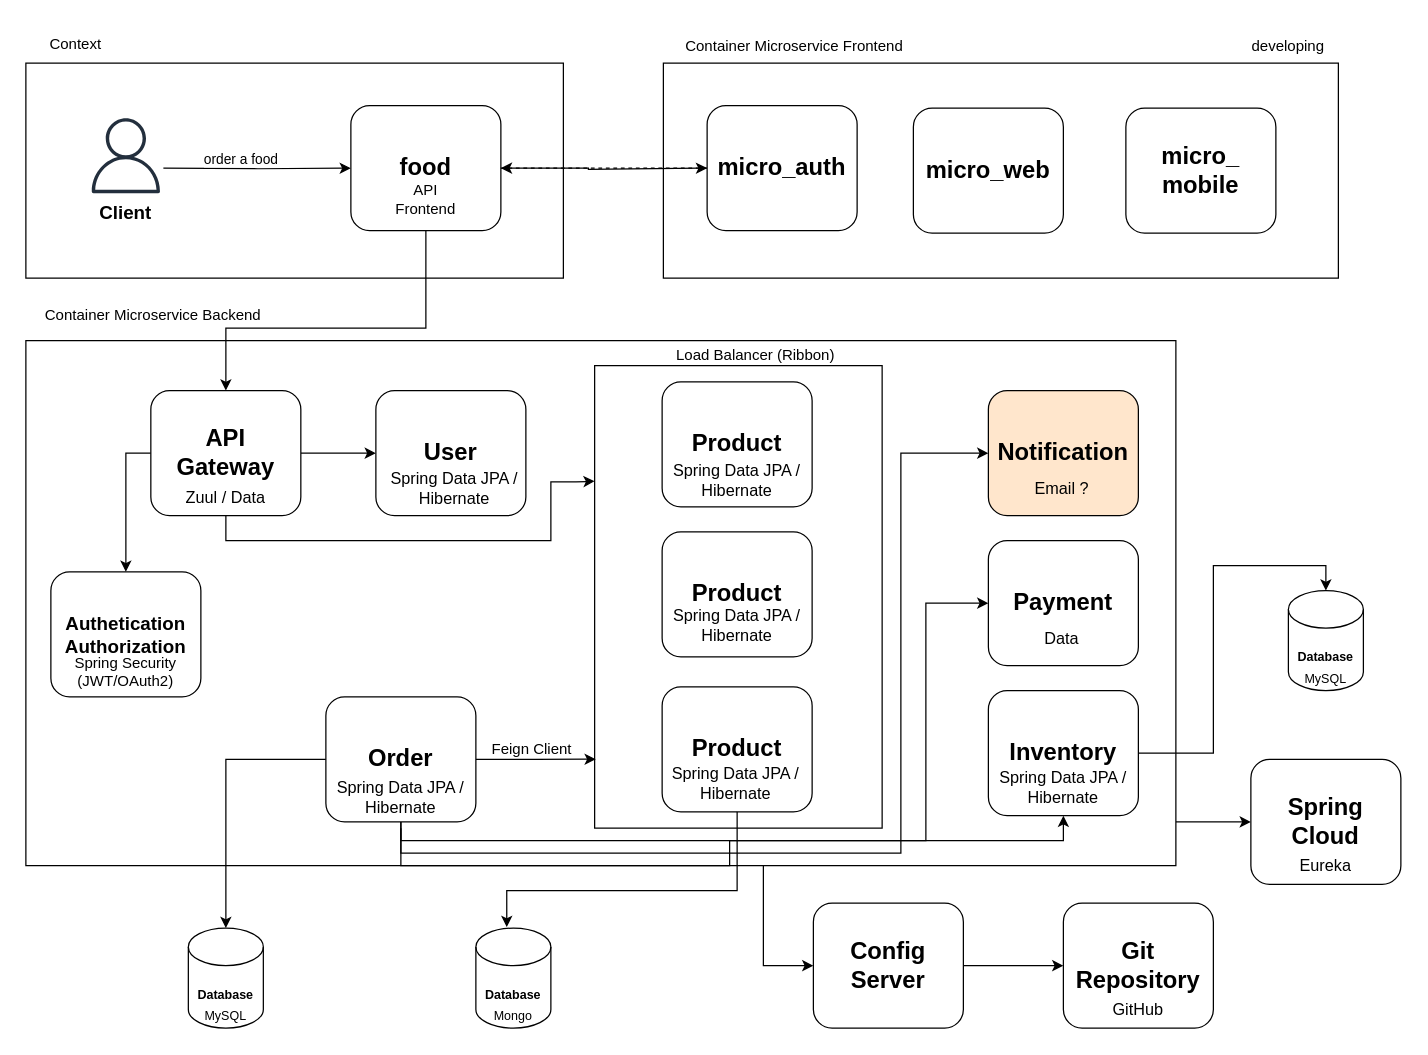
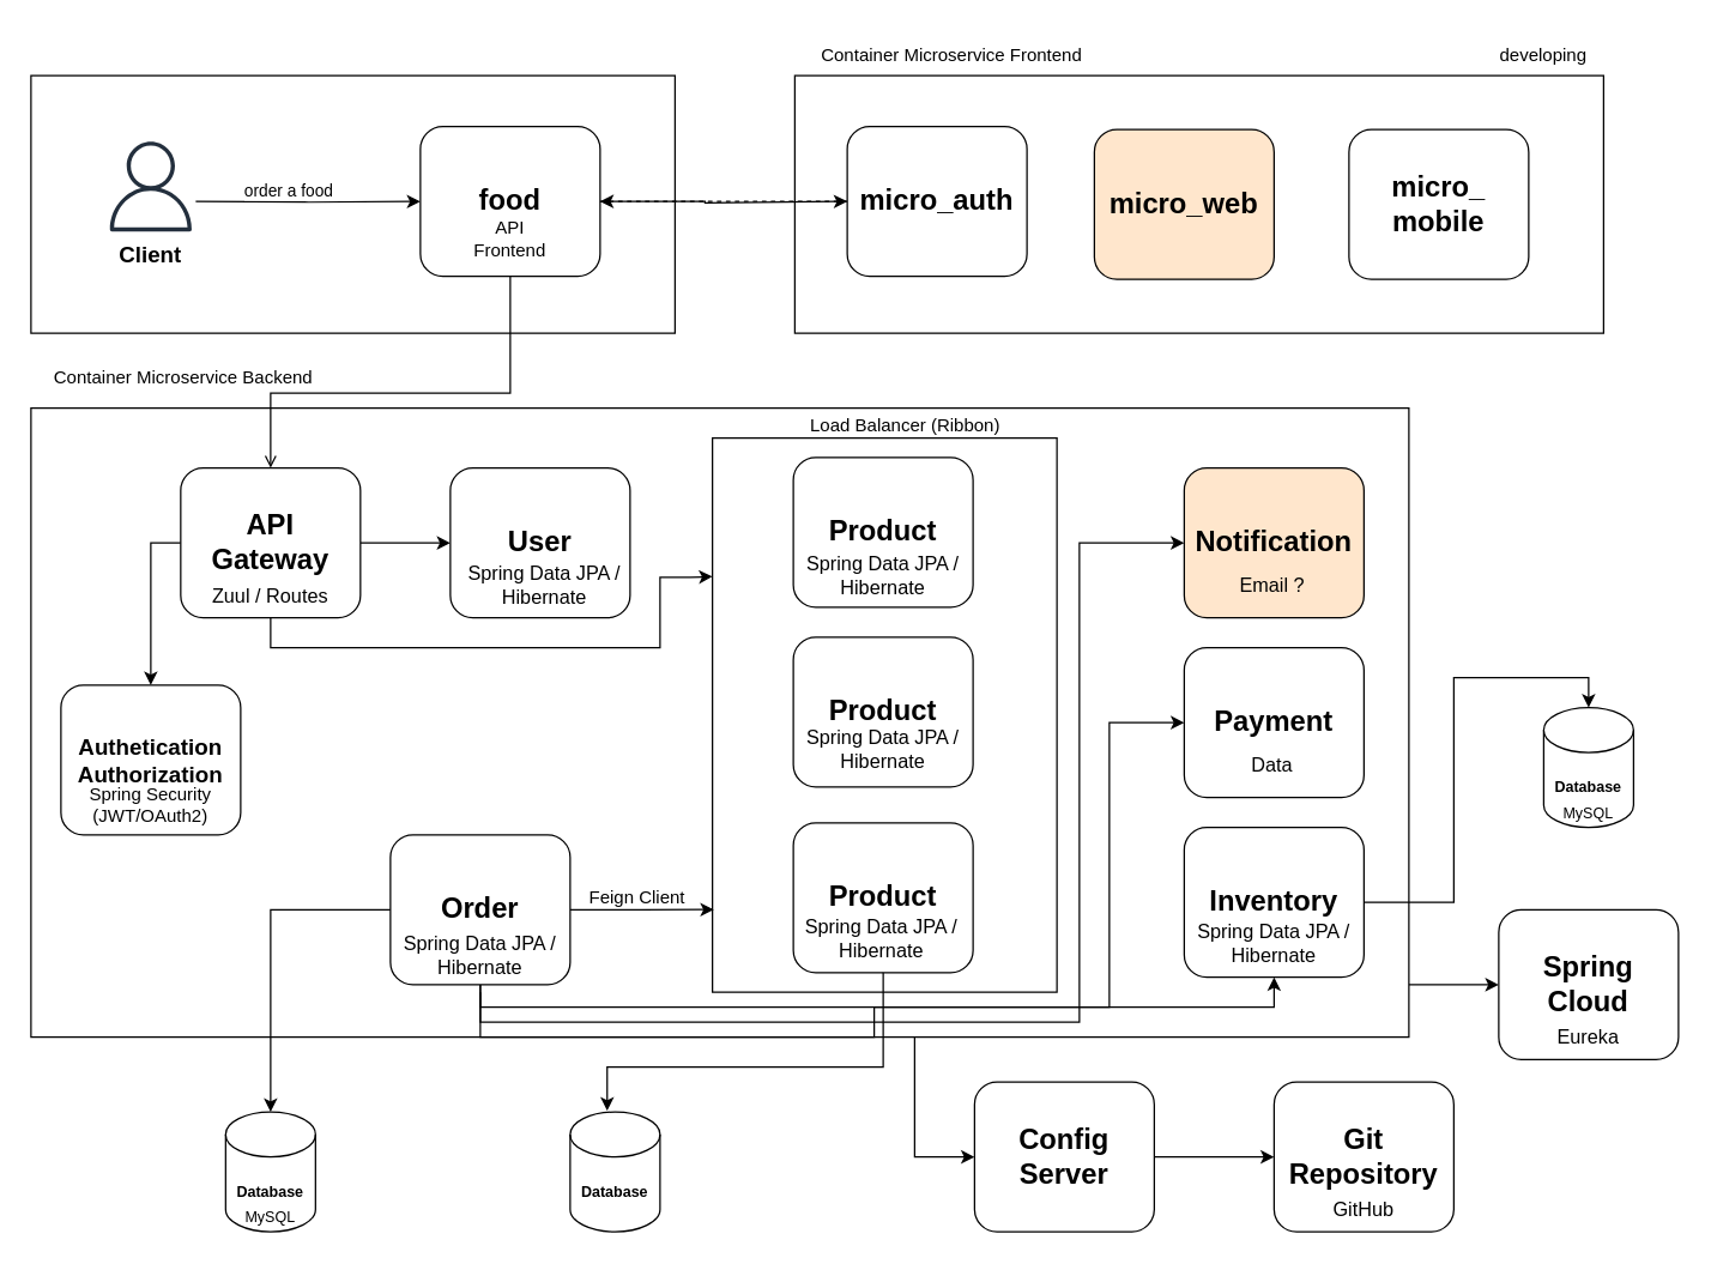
- <mxCell id="8" value="Context" style="text;html=1;strokeColor=none;fillColor=none;align=center;verticalAlign=middle;whiteSpace=wrap;rounded=0;" vertex="1" parent="1"><mxGeometry x="30" y="20" width="60" height="30" as="geometry" /></mxCell>
- <mxCell id="13" value="&lt;font size=&quot;1&quot; style=&quot;&quot;&gt;&lt;b style=&quot;font-size: 19px;&quot;&gt;micro_web&lt;br&gt;&lt;/b&gt;&lt;/font&gt;" style="rounded=1;whiteSpace=wrap;html=1;" vertex="1" parent="1"><mxGeometry x="730" y="86" width="120" height="100" as="geometry" /></mxCell>
+ <mxCell id="13" value="&lt;font size=&quot;1&quot; style=&quot;&quot;&gt;&lt;b style=&quot;font-size: 19px;&quot;&gt;micro_web&lt;br&gt;&lt;/b&gt;&lt;/font&gt;" style="rounded=1;whiteSpace=wrap;html=1;fillColor=#ffe6cc;" vertex="1" parent="1"><mxGeometry x="730" y="86" width="120" height="100" as="geometry" /></mxCell>
- <mxCell id="26" style="edgeStyle=orthogonalEdgeStyle;rounded=0;orthogonalLoop=1;jettySize=auto;html=1;exitX=0.5;exitY=1;exitDx=0;exitDy=0;" edge="1" parent="1" source="7" target="24"><mxGeometry relative="1" as="geometry"><mxPoint x="399.996" y="184" as="sourcePoint" /><Array as="points"><mxPoint x="340" y="262" /><mxPoint x="180" y="262" /></Array></mxGeometry></mxCell>
+ <mxCell id="26" style="edgeStyle=orthogonalEdgeStyle;rounded=0;orthogonalLoop=1;jettySize=auto;html=1;exitX=0.5;exitY=1;exitDx=0;exitDy=0;endArrow=open;" edge="1" parent="1" source="7" target="24"><mxGeometry relative="1" as="geometry"><mxPoint x="399.996" y="184" as="sourcePoint" /><Array as="points"><mxPoint x="340" y="262" /><mxPoint x="180" y="262" /></Array></mxGeometry></mxCell>
- <mxCell id="25" value="&lt;font style=&quot;font-size: 13px;&quot;&gt;Zuul / Data&lt;/font&gt;" style="text;html=1;strokeColor=none;fillColor=none;align=center;verticalAlign=middle;whiteSpace=wrap;rounded=0;" vertex="1" parent="1"><mxGeometry x="139.95" y="382" width="80.03" height="30" as="geometry" /></mxCell>
+ <mxCell id="25" value="&lt;font style=&quot;font-size: 13px;&quot;&gt;Zuul / Routes&lt;/font&gt;" style="text;html=1;strokeColor=none;fillColor=none;align=center;verticalAlign=middle;whiteSpace=wrap;rounded=0;" vertex="1" parent="1"><mxGeometry x="139.95" y="382" width="80.03" height="30" as="geometry" /></mxCell>
- <mxCell id="47" value="&lt;font style=&quot;font-size: 10px;&quot;&gt;Mongo&lt;/font&gt;" style="text;html=1;strokeColor=none;fillColor=none;align=center;verticalAlign=middle;whiteSpace=wrap;rounded=0;" vertex="1" parent="1"><mxGeometry x="390" y="802" width="40" height="20" as="geometry" /></mxCell>
